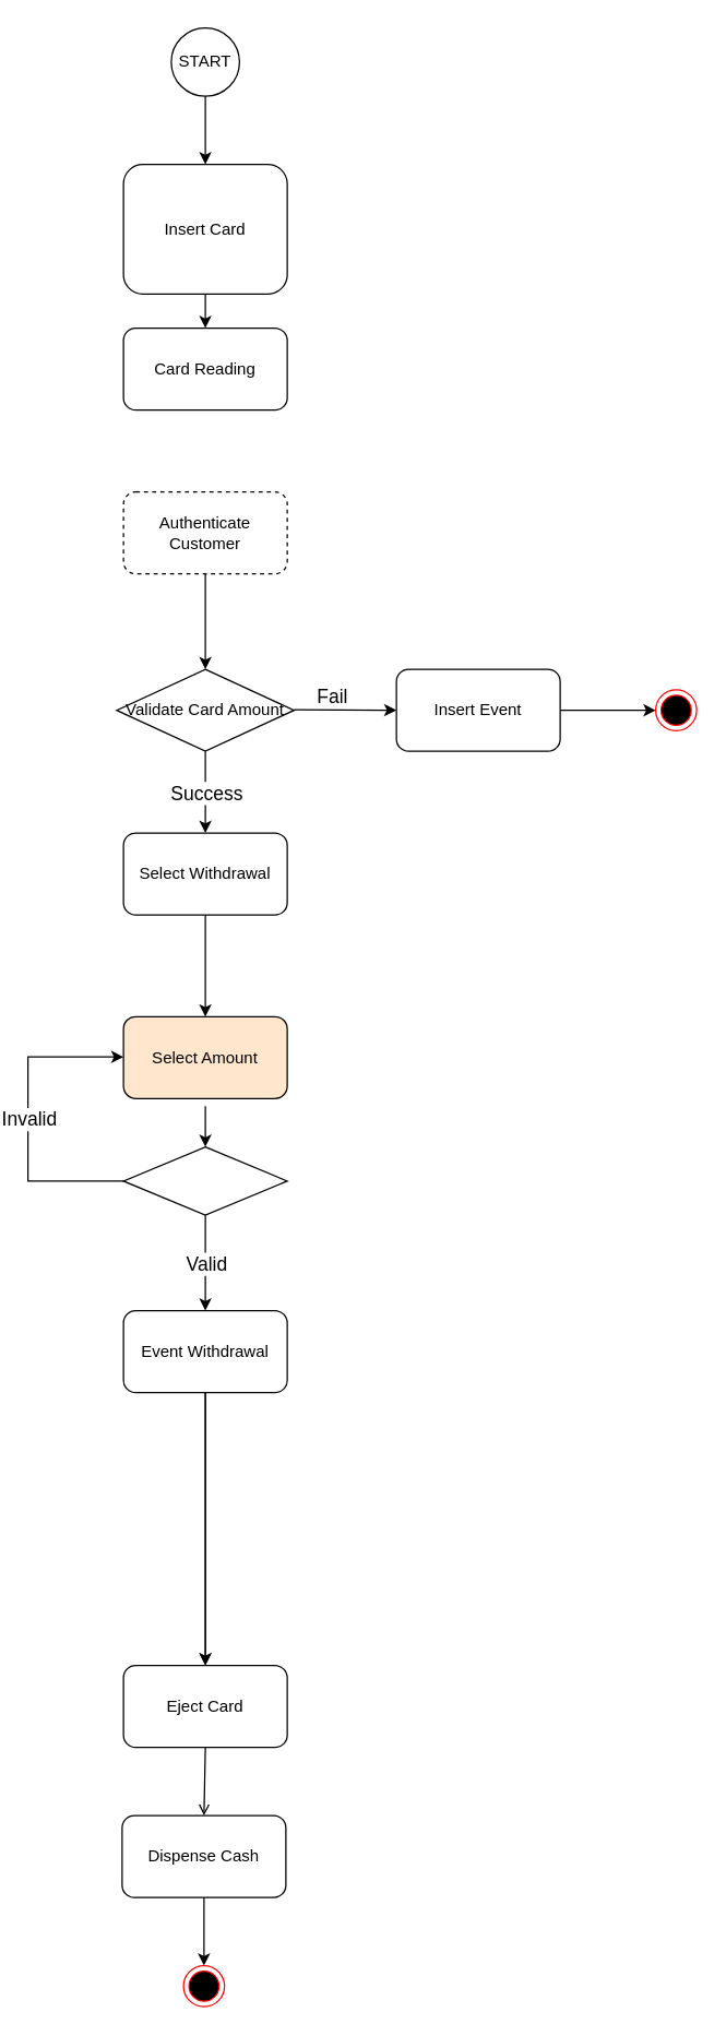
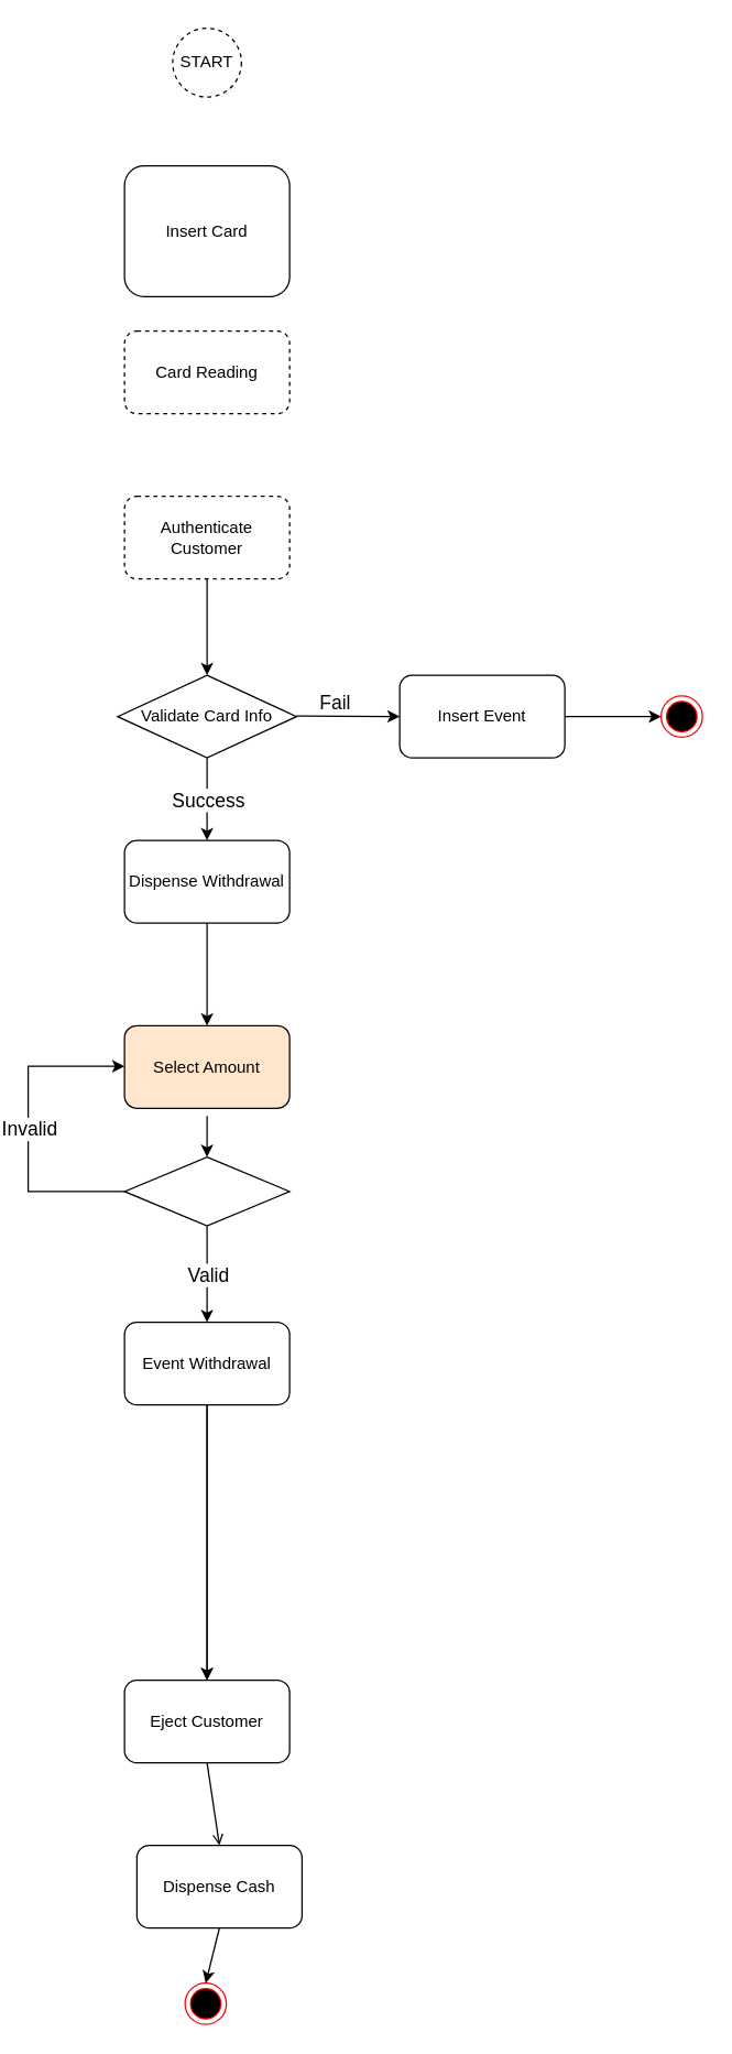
- <mxCell id="19" value="START" style="ellipse;whiteSpace=wrap;html=1;aspect=fixed;" vertex="1" parent="1"><mxGeometry x="125" y="20" width="50" height="50" as="geometry" /></mxCell>
+ <mxCell id="19" value="START" style="ellipse;whiteSpace=wrap;html=1;aspect=fixed;dashed=1;" vertex="1" parent="1"><mxGeometry x="125" y="20" width="50" height="50" as="geometry" /></mxCell>
- <mxCell id="20" value="" style="endArrow=classic;html=1;rounded=0;entryX=0.5;entryY=0;entryDx=0;entryDy=0;exitX=0.5;exitY=1;exitDx=0;exitDy=0;" edge="1" parent="1" source="19" target="2"><mxGeometry width="50" height="50" relative="1" as="geometry"><mxPoint x="140" y="520" as="sourcePoint" /><mxPoint x="190" y="470" as="targetPoint" /></mxGeometry></mxCell>
- <mxCell id="16" value="" style="endArrow=classic;html=1;rounded=0;entryX=0.5;entryY=0;entryDx=0;entryDy=0;exitX=0.5;exitY=1;exitDx=0;exitDy=0;" edge="1" parent="1" source="2" target="3"><mxGeometry width="50" height="50" relative="1" as="geometry"><mxPoint x="140" y="460" as="sourcePoint" /><mxPoint x="190" y="410" as="targetPoint" /></mxGeometry></mxCell>
- <mxCell id="3" value="Card Reading" style="rounded=1;whiteSpace=wrap;html=1;" vertex="1" parent="1"><mxGeometry x="90" y="240" width="120" height="60" as="geometry" /></mxCell>
+ <mxCell id="3" value="Card Reading" style="rounded=1;whiteSpace=wrap;html=1;dashed=1;" vertex="1" parent="1"><mxGeometry x="90" y="240" width="120" height="60" as="geometry" /></mxCell>
- <mxCell id="18" value="Validate Card Amount" style="rhombus;whiteSpace=wrap;html=1;" vertex="1" parent="1"><mxGeometry x="85" y="490" width="130" height="60" as="geometry" /></mxCell>
+ <mxCell id="18" value="Validate Card Info" style="rhombus;whiteSpace=wrap;html=1;" vertex="1" parent="1"><mxGeometry x="85" y="490" width="130" height="60" as="geometry" /></mxCell>
- <mxCell id="5" value="Select Withdrawal" style="rounded=1;whiteSpace=wrap;html=1;" vertex="1" parent="1"><mxGeometry x="90" y="610" width="120" height="60" as="geometry" /></mxCell>
+ <mxCell id="5" value="Dispense Withdrawal" style="rounded=1;whiteSpace=wrap;html=1;" vertex="1" parent="1"><mxGeometry x="90" y="610" width="120" height="60" as="geometry" /></mxCell>
- <mxCell id="9" value="Eject Card" style="rounded=1;whiteSpace=wrap;html=1;" vertex="1" parent="1"><mxGeometry x="90" y="1220" width="120" height="60" as="geometry" /></mxCell>
+ <mxCell id="9" value="Eject Customer" style="rounded=1;whiteSpace=wrap;html=1;" vertex="1" parent="1"><mxGeometry x="90" y="1220" width="120" height="60" as="geometry" /></mxCell>
- <mxCell id="10" value="Dispense Cash" style="rounded=1;whiteSpace=wrap;html=1;" vertex="1" parent="1"><mxGeometry x="89" y="1330" width="120" height="60" as="geometry" /></mxCell>
+ <mxCell id="10" value="Dispense Cash" style="rounded=1;whiteSpace=wrap;html=1;" vertex="1" parent="1"><mxGeometry x="99" y="1340" width="120" height="60" as="geometry" /></mxCell>
